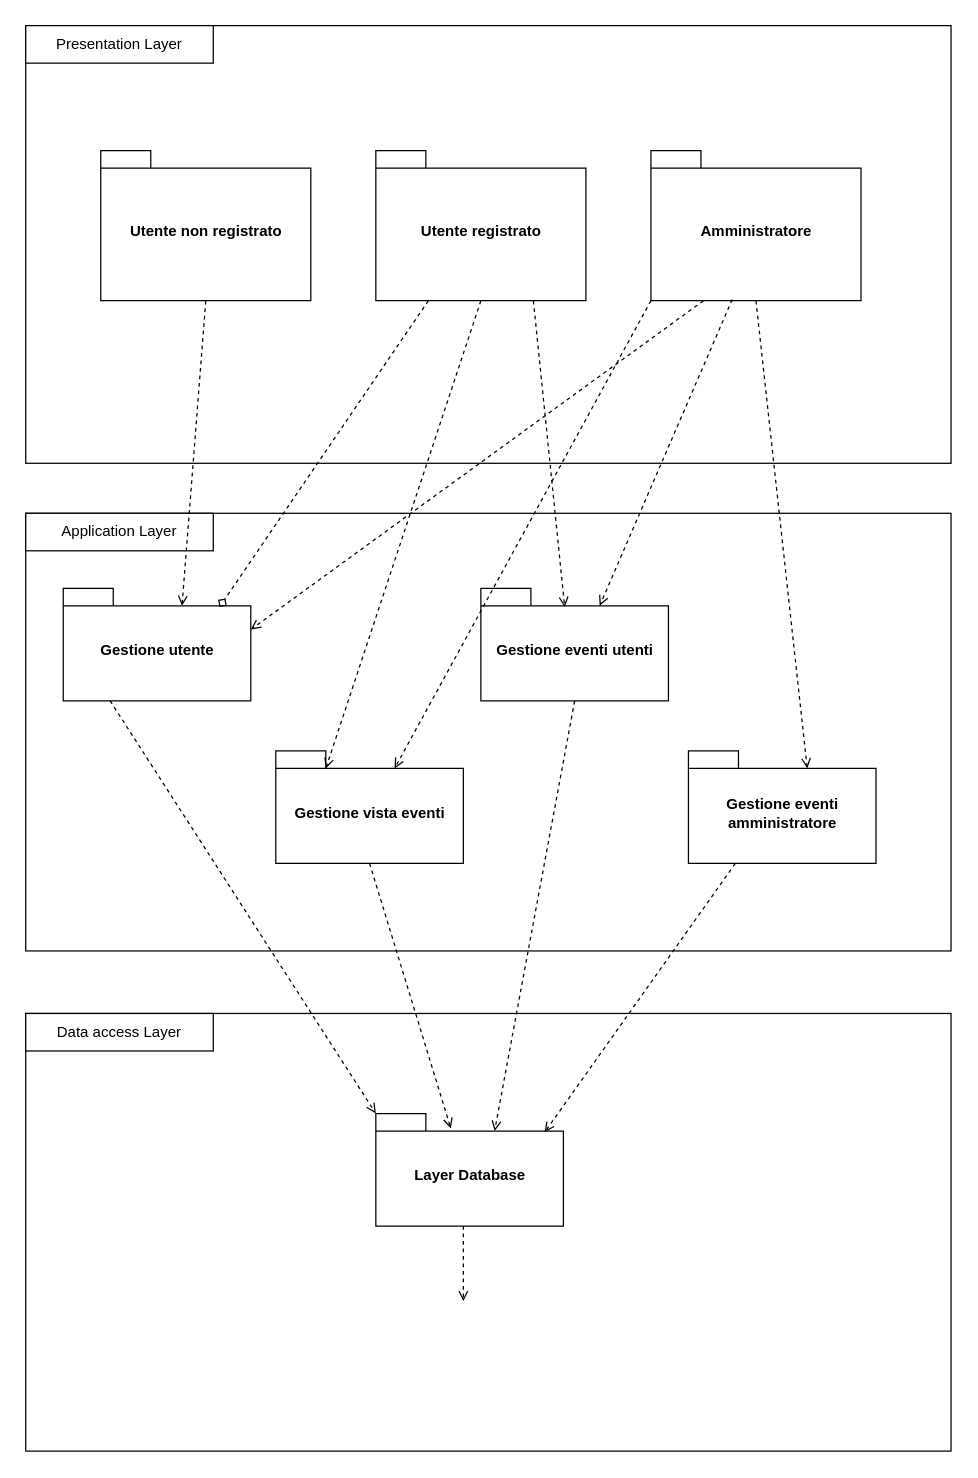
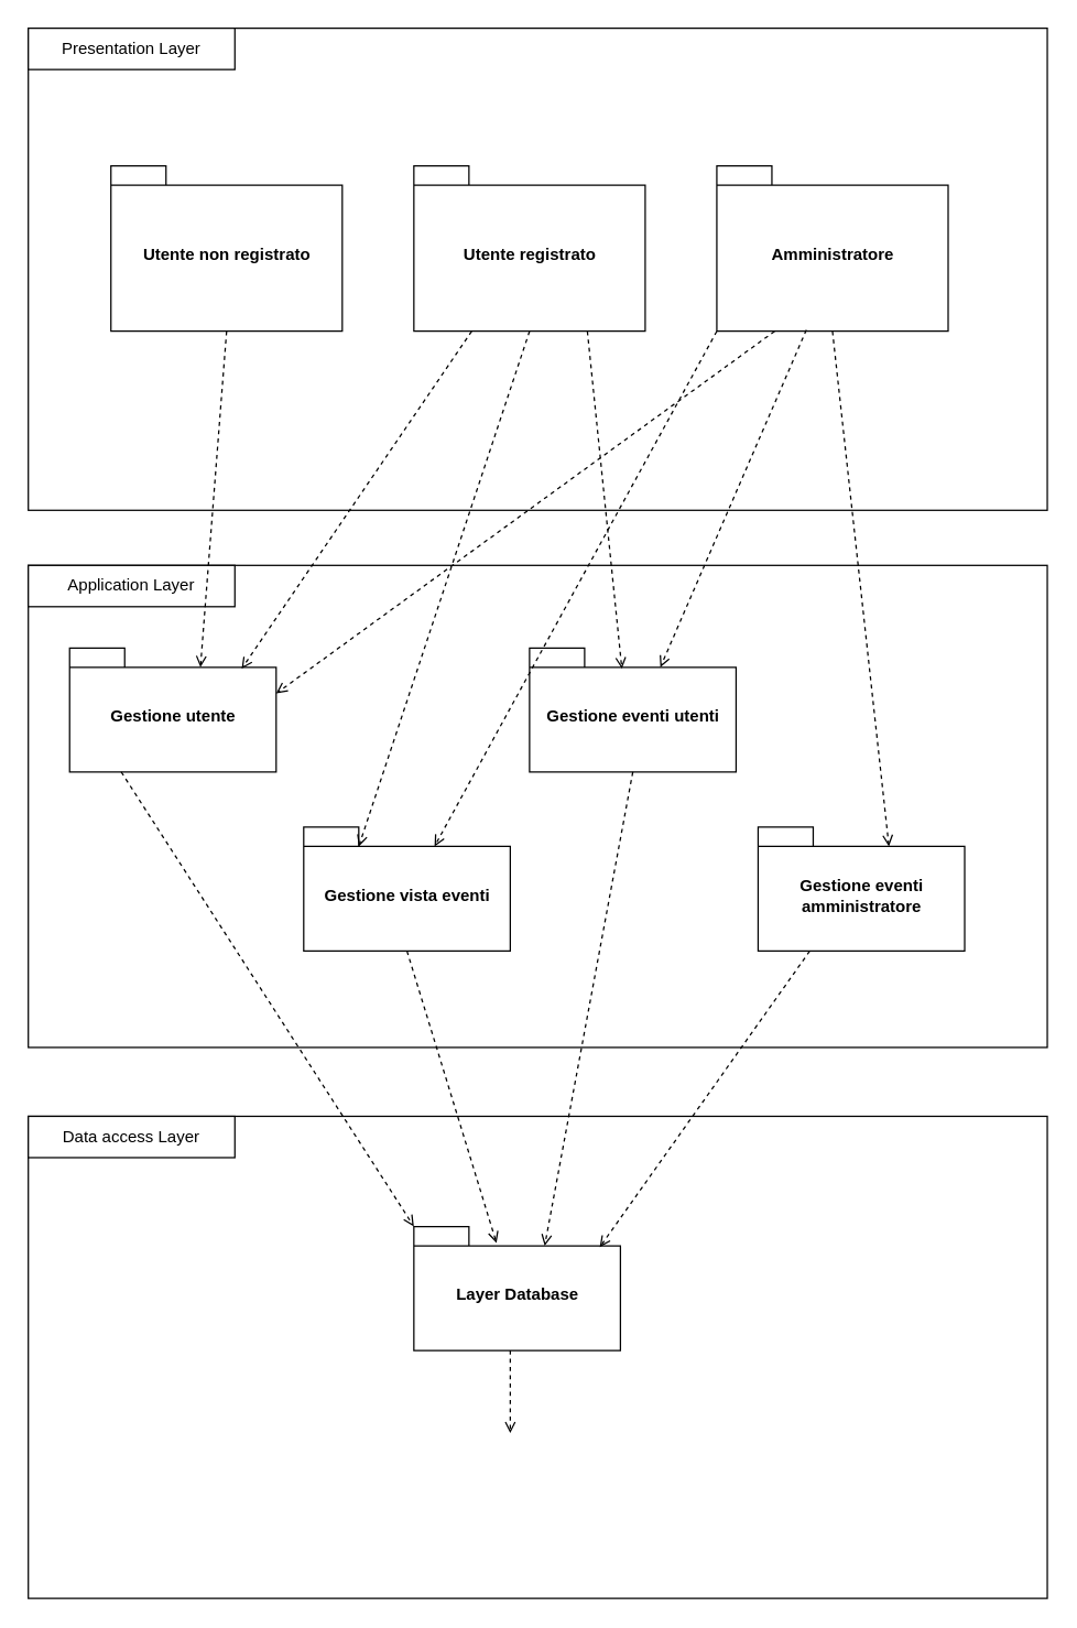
- <mxCell id="23" value="" style="endArrow=diamond;html=1;exitX=0.25;exitY=1;exitDx=0;exitDy=0;exitPerimeter=0;dashed=1;endFill=0;entryX=0.833;entryY=0.167;entryDx=0;entryDy=0;entryPerimeter=0;" edge="1" parent="1" source="9" target="11"><mxGeometry width="50" height="50" relative="1" as="geometry"><mxPoint x="157.5" y="630" as="sourcePoint" /><mxPoint x="370" y="960" as="targetPoint" /></mxGeometry></mxCell>
+ <mxCell id="23" value="" style="endArrow=open;html=1;exitX=0.25;exitY=1;exitDx=0;exitDy=0;exitPerimeter=0;dashed=1;endFill=0;entryX=0.833;entryY=0.167;entryDx=0;entryDy=0;entryPerimeter=0;" edge="1" parent="1" source="9" target="11"><mxGeometry width="50" height="50" relative="1" as="geometry"><mxPoint x="157.5" y="630" as="sourcePoint" /><mxPoint x="370" y="960" as="targetPoint" /></mxGeometry></mxCell>
